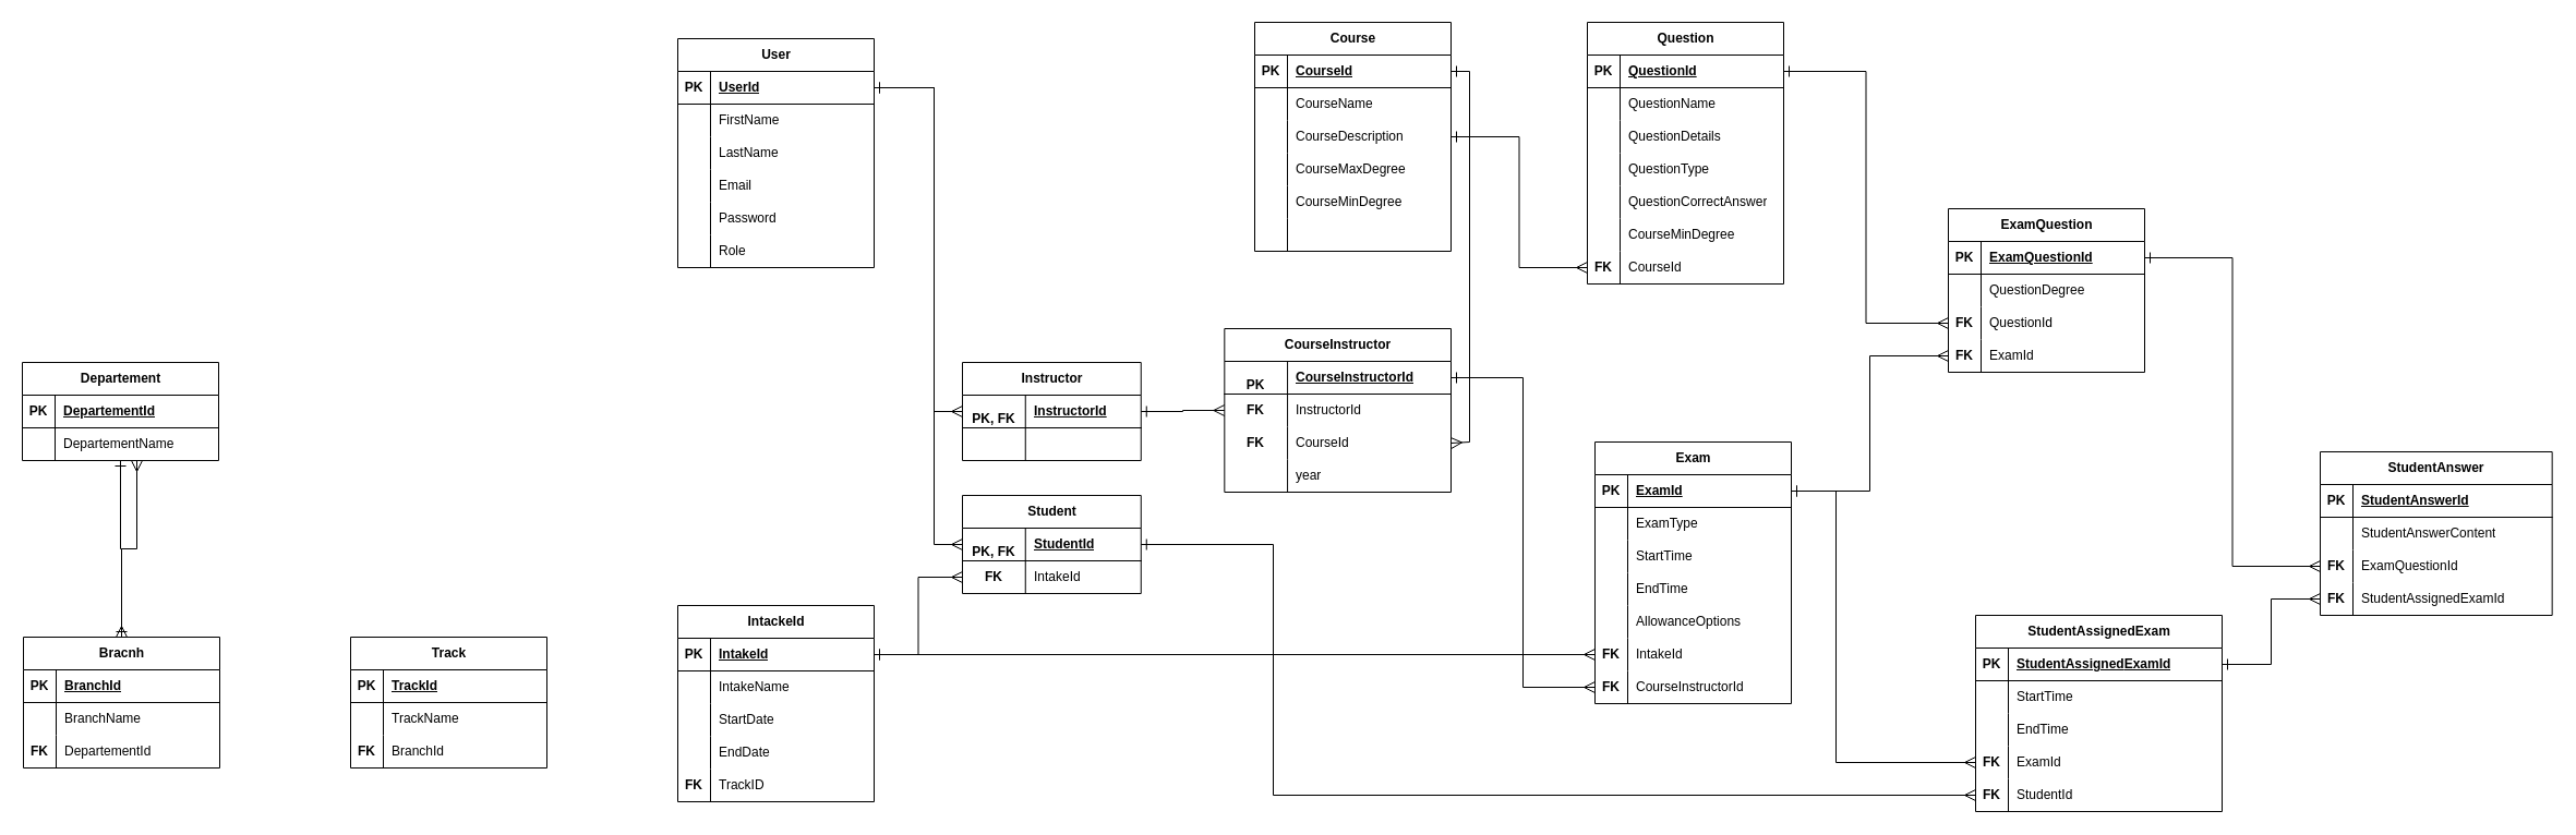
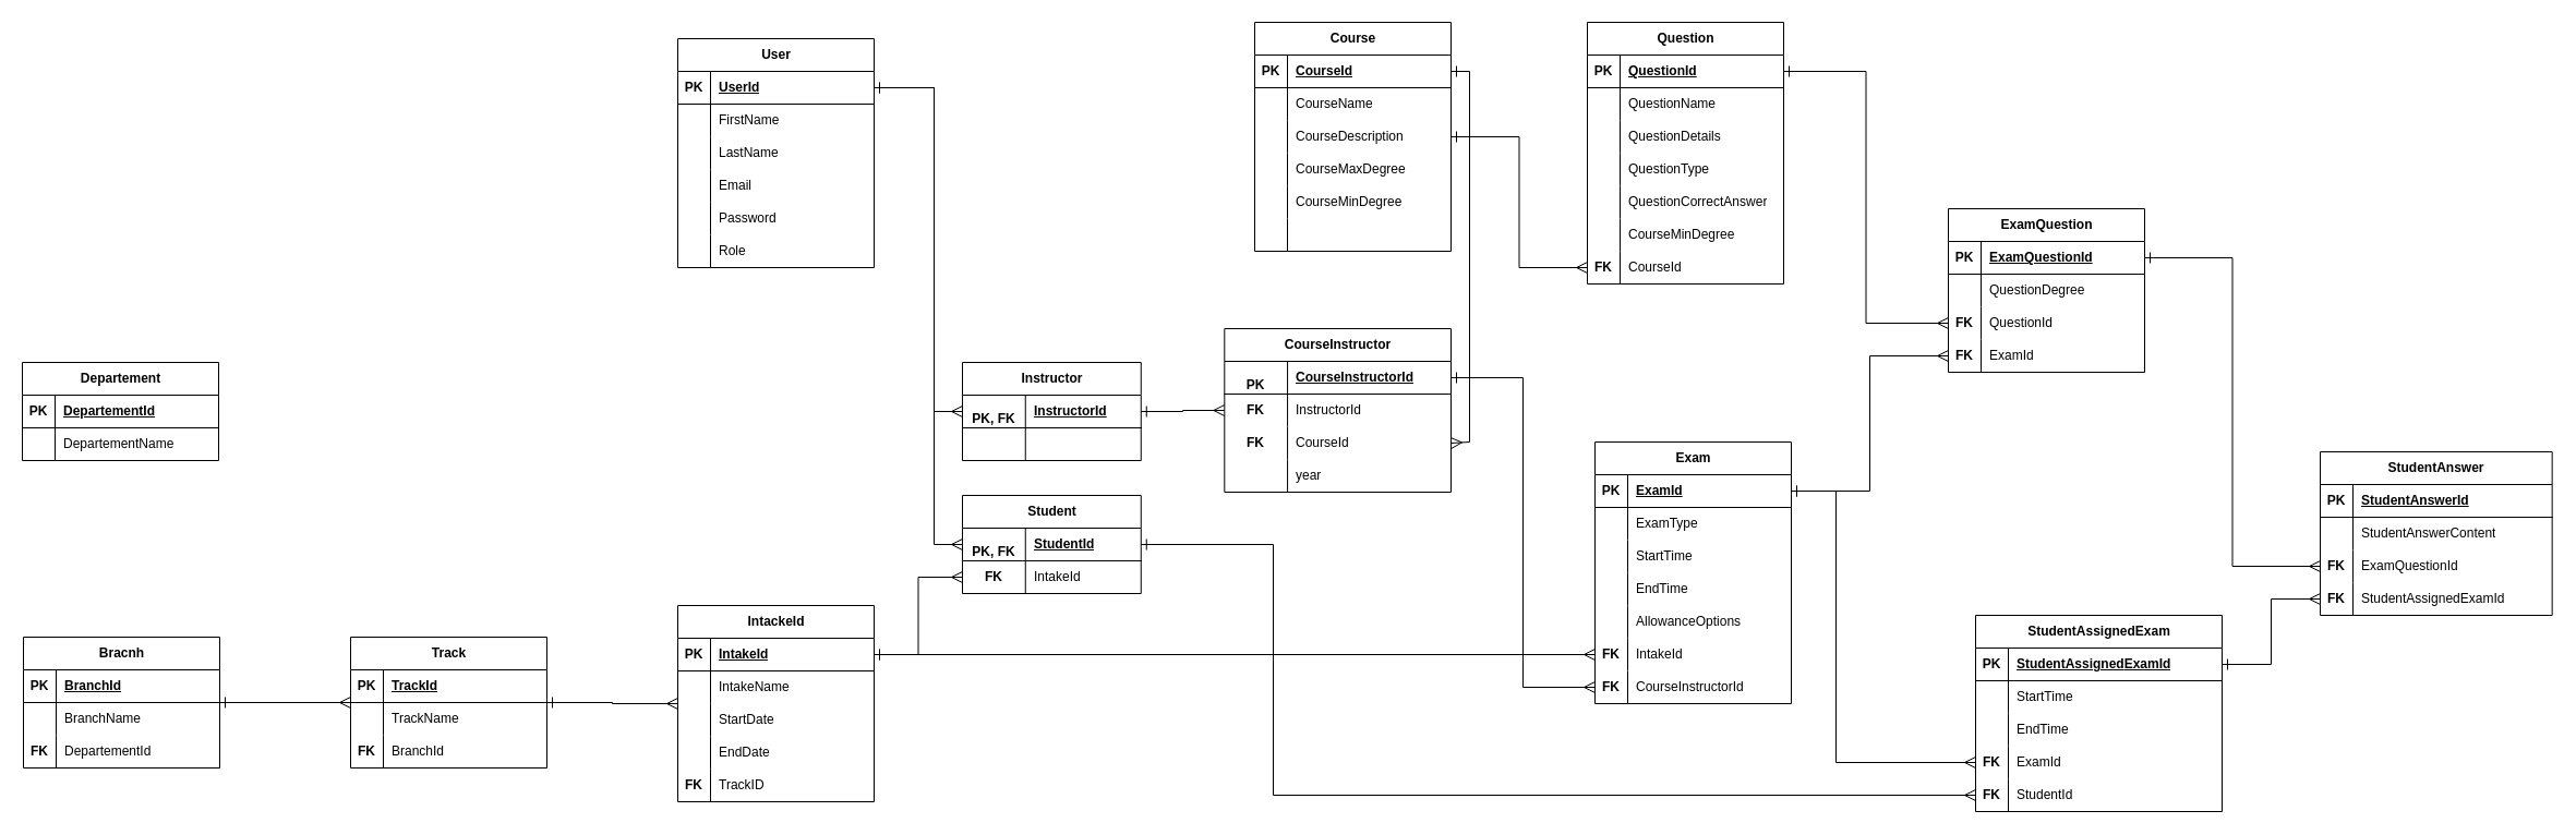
- <mxCell id="28" value="" style="edgeStyle=orthogonalEdgeStyle;rounded=0;orthogonalLoop=1;jettySize=auto;html=1;fontSize=12;startSize=8;endSize=8;endArrow=ERmany;endFill=0;startArrow=ERone;startFill=0;" parent="1" source="29" target="37" edge="1"><mxGeometry relative="1" as="geometry" /></mxCell>
- <mxCell id="36" value="" style="edgeStyle=orthogonalEdgeStyle;rounded=0;orthogonalLoop=1;jettySize=auto;html=1;strokeColor=default;align=center;verticalAlign=middle;fontFamily=Helvetica;fontSize=12;fontColor=default;labelBackgroundColor=default;startSize=8;endArrow=ERmany;endFill=0;endSize=8;startArrow=ERone;startFill=0;" parent="1" source="37" target="35" edge="1"><mxGeometry relative="1" as="geometry" /></mxCell>
+ <mxCell id="36" value="" style="edgeStyle=orthogonalEdgeStyle;rounded=0;orthogonalLoop=1;jettySize=auto;html=1;strokeColor=default;align=center;verticalAlign=middle;fontFamily=Helvetica;fontSize=12;fontColor=default;labelBackgroundColor=default;startSize=8;endArrow=ERmany;endFill=0;endSize=8;startArrow=ERone;startFill=0;" parent="1" source="37" target="48" edge="1"><mxGeometry relative="1" as="geometry" /></mxCell>
+ <mxCell id="47" value="" style="edgeStyle=orthogonalEdgeStyle;rounded=0;orthogonalLoop=1;jettySize=auto;html=1;strokeColor=default;align=center;verticalAlign=middle;fontFamily=Helvetica;fontSize=12;fontColor=default;labelBackgroundColor=default;startArrow=ERone;startFill=0;startSize=8;endArrow=ERmany;endFill=0;endSize=8;" parent="1" source="48" target="58" edge="1"><mxGeometry relative="1" as="geometry" /></mxCell>
